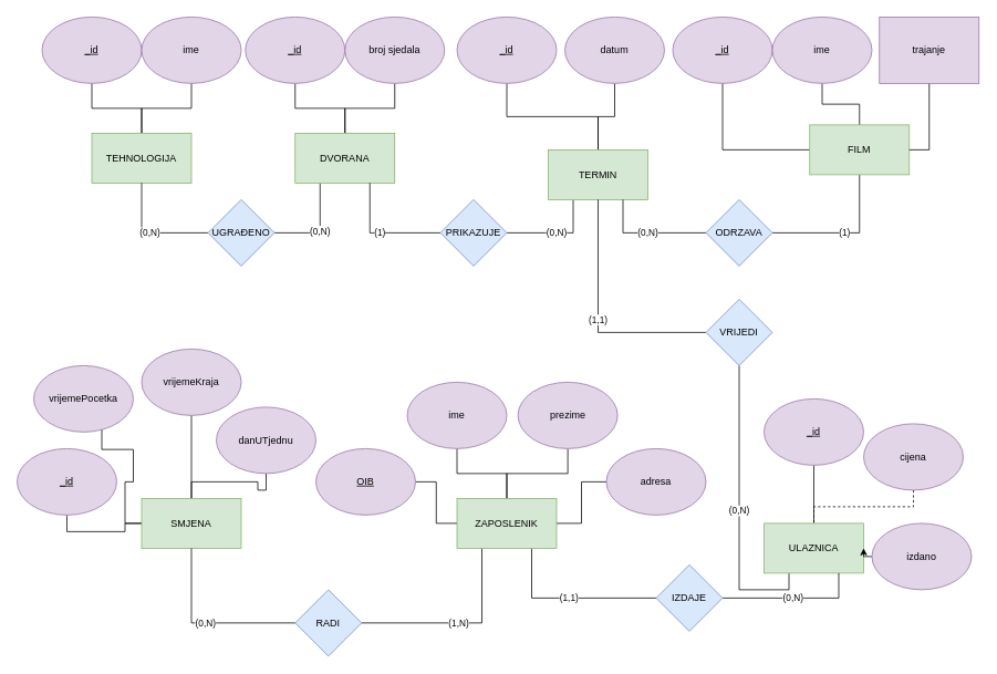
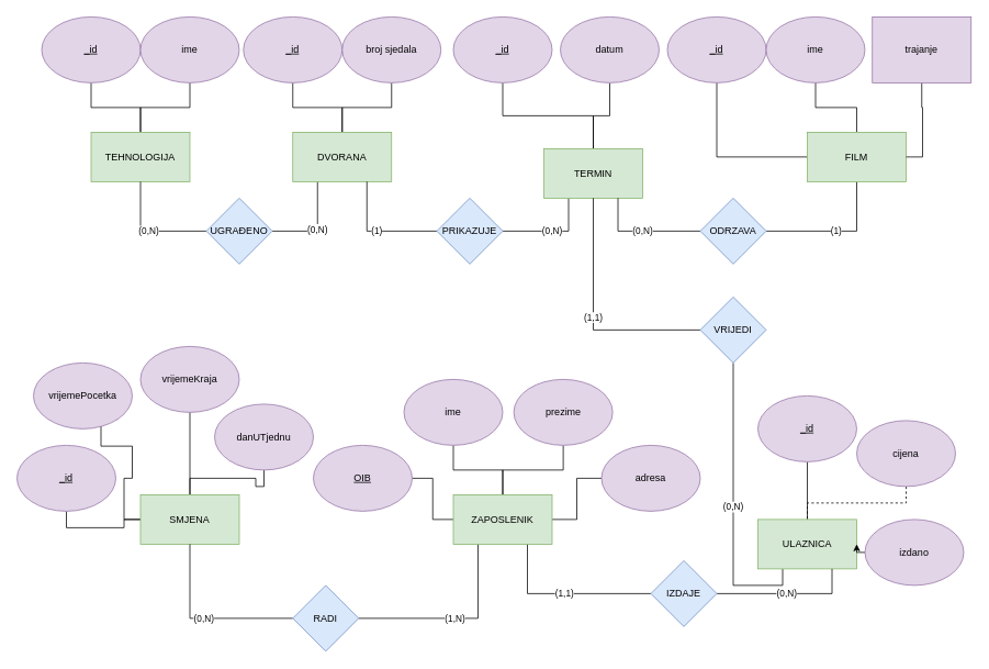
- <mxCell id="5" value="FILM" style="rounded=0;whiteSpace=wrap;html=1;fillColor=#d5e8d4;strokeColor=#82b366;" parent="1" vertex="1"><mxGeometry x="975" y="150" width="120" height="60" as="geometry" /></mxCell>
+ <mxCell id="5" value="FILM" style="rounded=0;whiteSpace=wrap;html=1;fillColor=#d5e8d4;strokeColor=#82b366;" parent="1" vertex="1"><mxGeometry x="980" y="160" width="120" height="60" as="geometry" /></mxCell>
